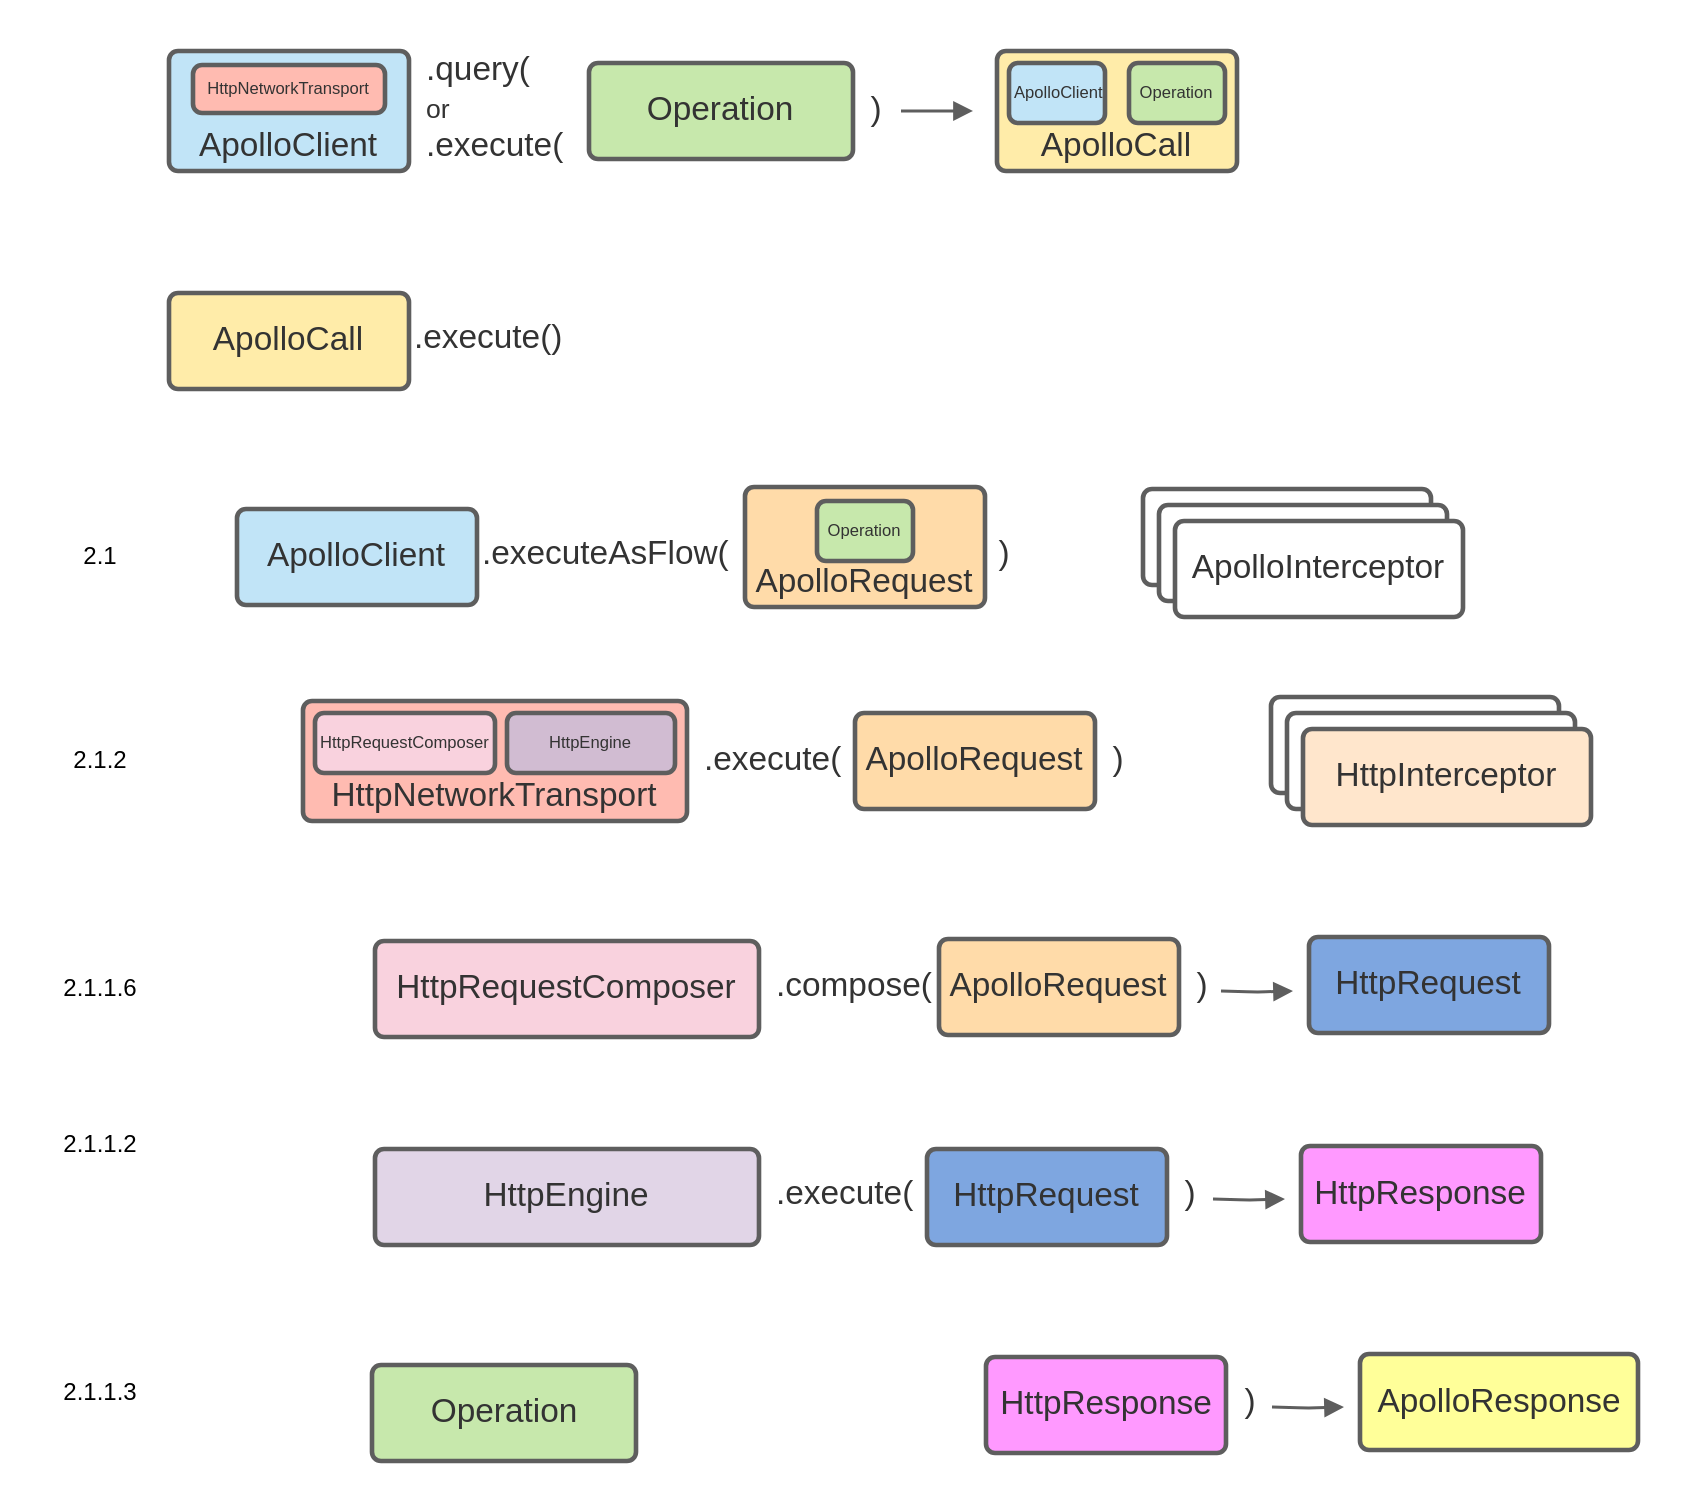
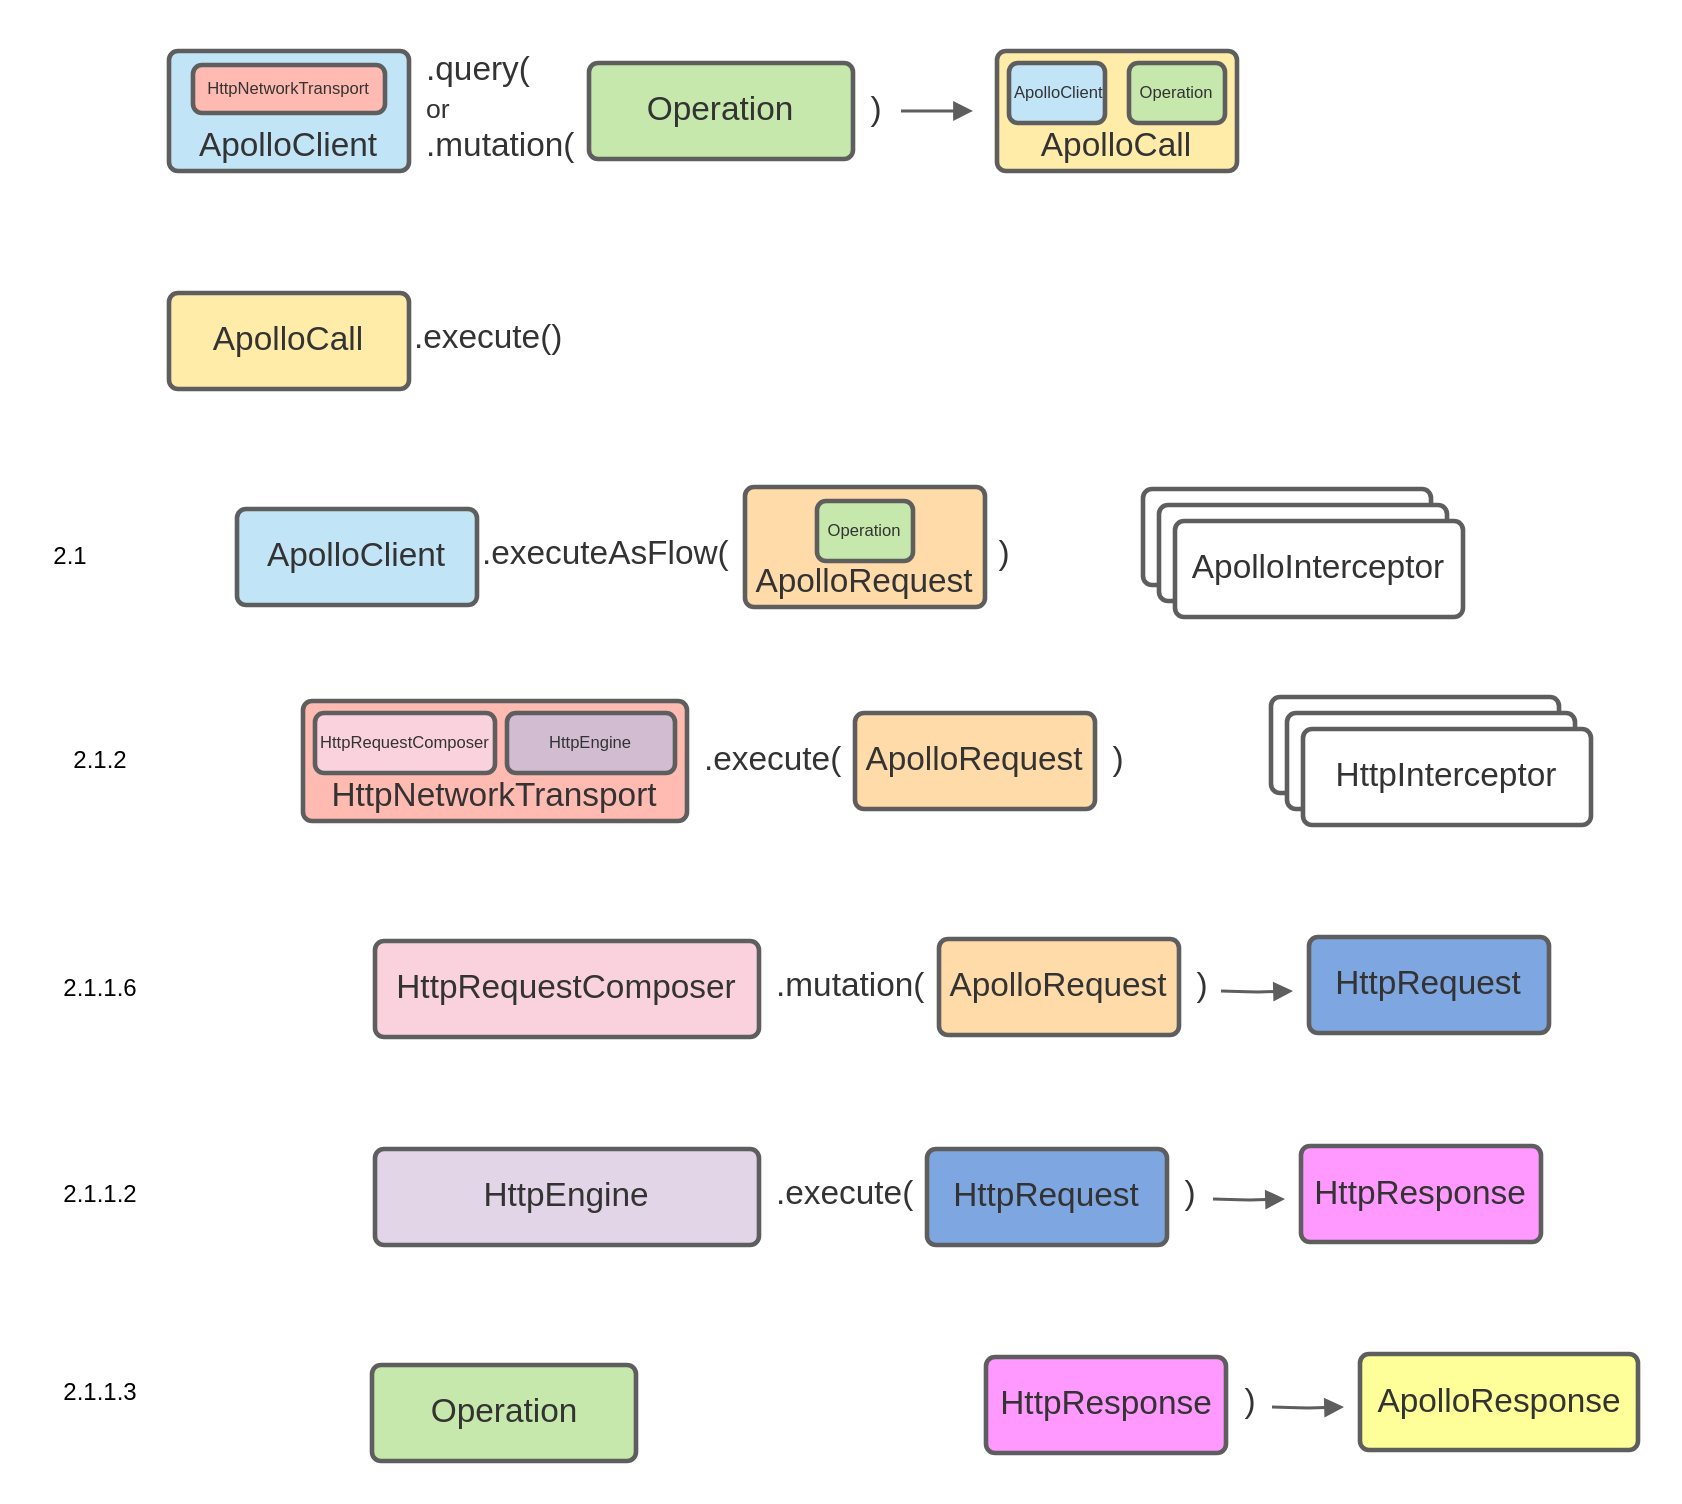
- <mxCell id="2" value="&lt;div style=&quot;display: flex; justify-content: flex-start; text-align: left; align-items: baseline; font-size: 0; line-height: 1.25;margin-top: -2px;&quot;&gt;&lt;span&gt;&lt;span style=&quot;font-size:16.7px;color:#333333;&quot;&gt;.query(&#10;&lt;/span&gt;&lt;/span&gt;&lt;/div&gt;&lt;div style=&quot;display: flex; justify-content: flex-start; text-align: left; align-items: baseline; font-size: 0; line-height: 1.25;margin-top: -2px;&quot;&gt;&lt;span&gt;&lt;span style=&quot;font-size:13px;color:#333333;&quot;&gt;&lt;span style=&quot;font-size:13.3px;color:#333333;&quot;&gt;     or&lt;/span&gt;&lt;span style=&quot;font-size:16.7px;color:#333333;&quot;&gt;&#10;&lt;/span&gt;&lt;/span&gt;&lt;/span&gt;&lt;/div&gt;&lt;div style=&quot;display: flex; justify-content: flex-start; text-align: left; align-items: baseline; font-size: 0; line-height: 1.25;margin-top: -2px;&quot;&gt;&lt;span&gt;&lt;span style=&quot;font-size:16.7px;color:#333333;&quot;&gt;.execute(&lt;/span&gt;&lt;/span&gt;&lt;/div&gt;" style="html=1;overflow=block;blockSpacing=1;whiteSpace=wrap;fontSize=13;spacing=3.8;strokeOpacity=0;fillOpacity=0;rounded=1;absoluteArcSize=1;arcSize=9;fillColor=#ffffff;strokeWidth=2.3;" vertex="1" parent="1"><mxGeometry x="210" y="20" width="120" height="70" as="geometry" /></mxCell>
+ <mxCell id="2" value="&lt;div style=&quot;display: flex; justify-content: flex-start; text-align: left; align-items: baseline; font-size: 0; line-height: 1.25;margin-top: -2px;&quot;&gt;&lt;span&gt;&lt;span style=&quot;font-size:16.7px;color:#333333;&quot;&gt;.query(&#10;&lt;/span&gt;&lt;/span&gt;&lt;/div&gt;&lt;div style=&quot;display: flex; justify-content: flex-start; text-align: left; align-items: baseline; font-size: 0; line-height: 1.25;margin-top: -2px;&quot;&gt;&lt;span&gt;&lt;span style=&quot;font-size:13px;color:#333333;&quot;&gt;&lt;span style=&quot;font-size:13.3px;color:#333333;&quot;&gt;     or&lt;/span&gt;&lt;span style=&quot;font-size:16.7px;color:#333333;&quot;&gt;&#10;&lt;/span&gt;&lt;/span&gt;&lt;/span&gt;&lt;/div&gt;&lt;div style=&quot;display: flex; justify-content: flex-start; text-align: left; align-items: baseline; font-size: 0; line-height: 1.25;margin-top: -2px;&quot;&gt;&lt;span&gt;&lt;span style=&quot;font-size:16.7px;color:#333333;&quot;&gt;.mutation(&lt;/span&gt;&lt;/span&gt;&lt;/div&gt;" style="html=1;overflow=block;blockSpacing=1;whiteSpace=wrap;fontSize=13;spacing=3.8;strokeOpacity=0;fillOpacity=0;rounded=1;absoluteArcSize=1;arcSize=9;fillColor=#ffffff;strokeWidth=2.3;" vertex="1" parent="1"><mxGeometry x="210" y="20" width="120" height="70" as="geometry" /></mxCell>
- <mxCell id="47" value="2.1" style="text;html=1;strokeColor=none;fillColor=none;align=center;verticalAlign=middle;whiteSpace=wrap;rounded=0;" vertex="1" parent="1"><mxGeometry y="263" width="60" height="30" as="geometry" x="20" /></mxCell>
+ <mxCell id="47" value="2.1" style="text;html=1;strokeColor=none;fillColor=none;align=center;verticalAlign=middle;whiteSpace=wrap;rounded=0;" vertex="1" parent="1"><mxGeometry x="5" y="263" width="60" height="30" as="geometry" /></mxCell>
- <mxCell id="46" value="HttpInterceptor" style="html=1;overflow=block;blockSpacing=1;whiteSpace=wrap;fontSize=16.7;fontColor=#333333;spacing=3.8;strokeColor=#5e5e5e;strokeOpacity=100;rounded=1;absoluteArcSize=1;arcSize=9;strokeWidth=2.3;fillColor=#ffe6cc;" vertex="1" parent="1"><mxGeometry x="651" y="364" width="144" height="48" as="geometry" /></mxCell>
+ <mxCell id="46" value="HttpInterceptor" style="html=1;overflow=block;blockSpacing=1;whiteSpace=wrap;fontSize=16.7;fontColor=#333333;spacing=3.8;strokeColor=#5e5e5e;strokeOpacity=100;rounded=1;absoluteArcSize=1;arcSize=9;strokeWidth=2.3;" vertex="1" parent="1"><mxGeometry x="651" y="364" width="144" height="48" as="geometry" /></mxCell>
- <mxCell id="25" value=".compose(" style="html=1;overflow=block;blockSpacing=1;whiteSpace=wrap;fontSize=16.7;fontColor=#333333;align=left;spacing=3.8;strokeOpacity=0;fillOpacity=0;rounded=1;absoluteArcSize=1;arcSize=9;fillColor=#ffffff;strokeWidth=2.3;" vertex="1" parent="1"><mxGeometry x="385" y="458" width="84" height="70" as="geometry" /></mxCell>
+ <mxCell id="25" value=".mutation(" style="html=1;overflow=block;blockSpacing=1;whiteSpace=wrap;fontSize=16.7;fontColor=#333333;align=left;spacing=3.8;strokeOpacity=0;fillOpacity=0;rounded=1;absoluteArcSize=1;arcSize=9;fillColor=#ffffff;strokeWidth=2.3;" vertex="1" parent="1"><mxGeometry x="385" y="458" width="84" height="70" as="geometry" /></mxCell>
- <mxCell id="50" value="2.1.1.2" style="text;html=1;strokeColor=none;fillColor=none;align=center;verticalAlign=middle;whiteSpace=wrap;rounded=0;" vertex="1" parent="1"><mxGeometry x="20" y="556.5" width="60" height="30" as="geometry" /></mxCell>
+ <mxCell id="50" value="2.1.1.2" style="text;html=1;strokeColor=none;fillColor=none;align=center;verticalAlign=middle;whiteSpace=wrap;rounded=0;" vertex="1" parent="1"><mxGeometry y="581.5" width="60" height="30" as="geometry" x="20" /></mxCell>
